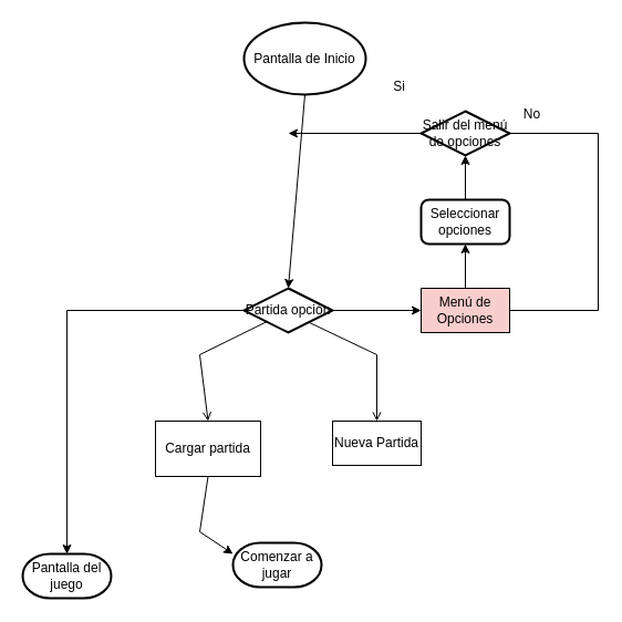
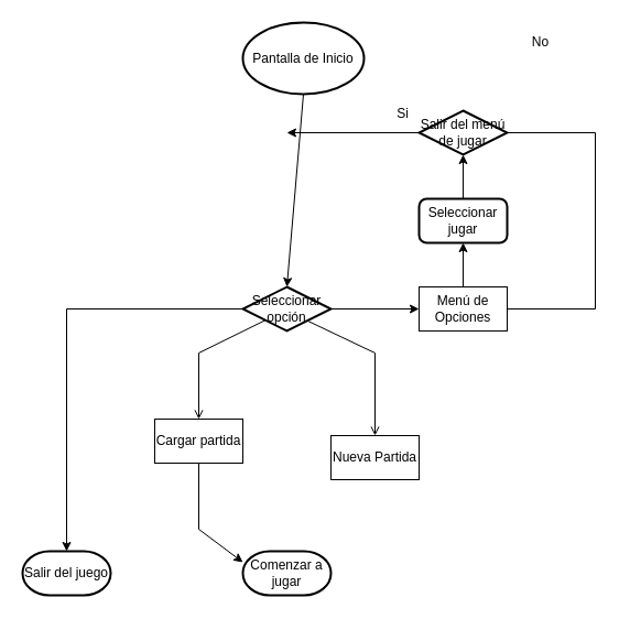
- <mxCell id="12" value="&lt;div&gt;Si&lt;/div&gt;" style="text;html=1;align=center;verticalAlign=middle;resizable=0;points=[];autosize=1;strokeColor=none;fillColor=none;" parent="1" vertex="1"><mxGeometry x="345" y="63" width="30" height="30" as="geometry" /></mxCell>
+ <mxCell id="12" value="&lt;div&gt;Si&lt;/div&gt;" style="text;html=1;align=center;verticalAlign=middle;resizable=0;points=[];autosize=1;strokeColor=none;fillColor=none;" parent="1" vertex="1"><mxGeometry x="350" y="88" width="30" height="30" as="geometry" /></mxCell>
- <mxCell id="14" value="No" style="text;html=1;align=center;verticalAlign=middle;resizable=0;points=[];autosize=1;strokeColor=none;fillColor=none;" parent="1" vertex="1"><mxGeometry x="460" y="88" width="40" height="30" as="geometry" /></mxCell>
+ <mxCell id="14" value="No" style="text;html=1;align=center;verticalAlign=middle;resizable=0;points=[];autosize=1;strokeColor=none;fillColor=none;" parent="1" vertex="1"><mxGeometry x="470" y="23" width="40" height="30" as="geometry" /></mxCell>
- <mxCell id="11" value="&lt;div&gt;Salir del menú de opciones&lt;/div&gt;" style="strokeWidth=2;html=1;shape=mxgraph.flowchart.decision;whiteSpace=wrap;" parent="1" vertex="1"><mxGeometry x="380" y="100" width="80" height="40" as="geometry" /></mxCell>
+ <mxCell id="11" value="&lt;div&gt;Salir del menú de jugar&lt;/div&gt;" style="strokeWidth=2;html=1;shape=mxgraph.flowchart.decision;whiteSpace=wrap;" parent="1" vertex="1"><mxGeometry x="380" y="100" width="80" height="40" as="geometry" /></mxCell>
- <mxCell id="18" value="Seleccionar opciones" style="rounded=1;whiteSpace=wrap;html=1;absoluteArcSize=1;arcSize=14;strokeWidth=2;" parent="1" vertex="1"><mxGeometry x="380" y="180" width="80" height="40" as="geometry" /></mxCell>
+ <mxCell id="18" value="Seleccionar jugar" style="rounded=1;whiteSpace=wrap;html=1;absoluteArcSize=1;arcSize=14;strokeWidth=2;" parent="1" vertex="1"><mxGeometry x="380" y="180" width="80" height="40" as="geometry" /></mxCell>
- <mxCell id="3" value="&lt;div&gt;Partida opción&lt;/div&gt;" style="strokeWidth=2;html=1;shape=mxgraph.flowchart.decision;whiteSpace=wrap;" parent="1" vertex="1"><mxGeometry x="220" y="260" width="80" height="40" as="geometry" /></mxCell>
+ <mxCell id="3" value="&lt;div&gt;Seleccionar opción&lt;/div&gt;" style="strokeWidth=2;html=1;shape=mxgraph.flowchart.decision;whiteSpace=wrap;" parent="1" vertex="1"><mxGeometry x="220" y="260" width="80" height="40" as="geometry" /></mxCell>
- <mxCell id="6" value="Menú de Opciones" style="rounded=0;whiteSpace=wrap;html=1;fillColor=#f8cecc;" parent="1" vertex="1"><mxGeometry x="380" y="260" width="80" height="40" as="geometry" /></mxCell>
+ <mxCell id="6" value="Menú de Opciones" style="rounded=0;whiteSpace=wrap;html=1;" parent="1" vertex="1"><mxGeometry x="380" y="260" width="80" height="40" as="geometry" /></mxCell>
- <mxCell id="4" value="Nueva Partida" style="rounded=0;whiteSpace=wrap;html=1;" parent="1" vertex="1"><mxGeometry x="300" y="380" width="80" height="40" as="geometry" /></mxCell>
+ <mxCell id="4" value="Nueva Partida" style="rounded=0;whiteSpace=wrap;html=1;" parent="1" vertex="1"><mxGeometry x="300" y="395" width="80" height="40" as="geometry" /></mxCell>
- <mxCell id="5" value="Cargar partida" style="rounded=0;whiteSpace=wrap;html=1;" parent="1" vertex="1"><mxGeometry x="140" y="380" width="95" height="50" as="geometry" /></mxCell>
+ <mxCell id="5" value="Cargar partida" style="rounded=0;whiteSpace=wrap;html=1;" parent="1" vertex="1"><mxGeometry x="140" y="380" width="80" height="40" as="geometry" /></mxCell>
- <mxCell id="16" value="&lt;div&gt;Comenzar a jugar&lt;/div&gt;" style="strokeWidth=2;html=1;shape=mxgraph.flowchart.terminator;whiteSpace=wrap;" parent="1" vertex="1"><mxGeometry x="210" y="490" width="80" height="40" as="geometry" /></mxCell>
+ <mxCell id="16" value="&lt;div&gt;Comenzar a jugar&lt;/div&gt;" style="strokeWidth=2;html=1;shape=mxgraph.flowchart.terminator;whiteSpace=wrap;" parent="1" vertex="1"><mxGeometry x="220" y="500" width="80" height="40" as="geometry" /></mxCell>
- <mxCell id="7" value="&lt;div&gt;Pantalla del juego&lt;/div&gt;" style="strokeWidth=2;html=1;shape=mxgraph.flowchart.terminator;whiteSpace=wrap;" parent="1" vertex="1"><mxGeometry x="20" y="500" width="80" height="40" as="geometry" /></mxCell>
+ <mxCell id="7" value="&lt;div&gt;Salir del juego&lt;/div&gt;" style="strokeWidth=2;html=1;shape=mxgraph.flowchart.terminator;whiteSpace=wrap;" parent="1" vertex="1"><mxGeometry x="20" y="500" width="80" height="40" as="geometry" /></mxCell>
